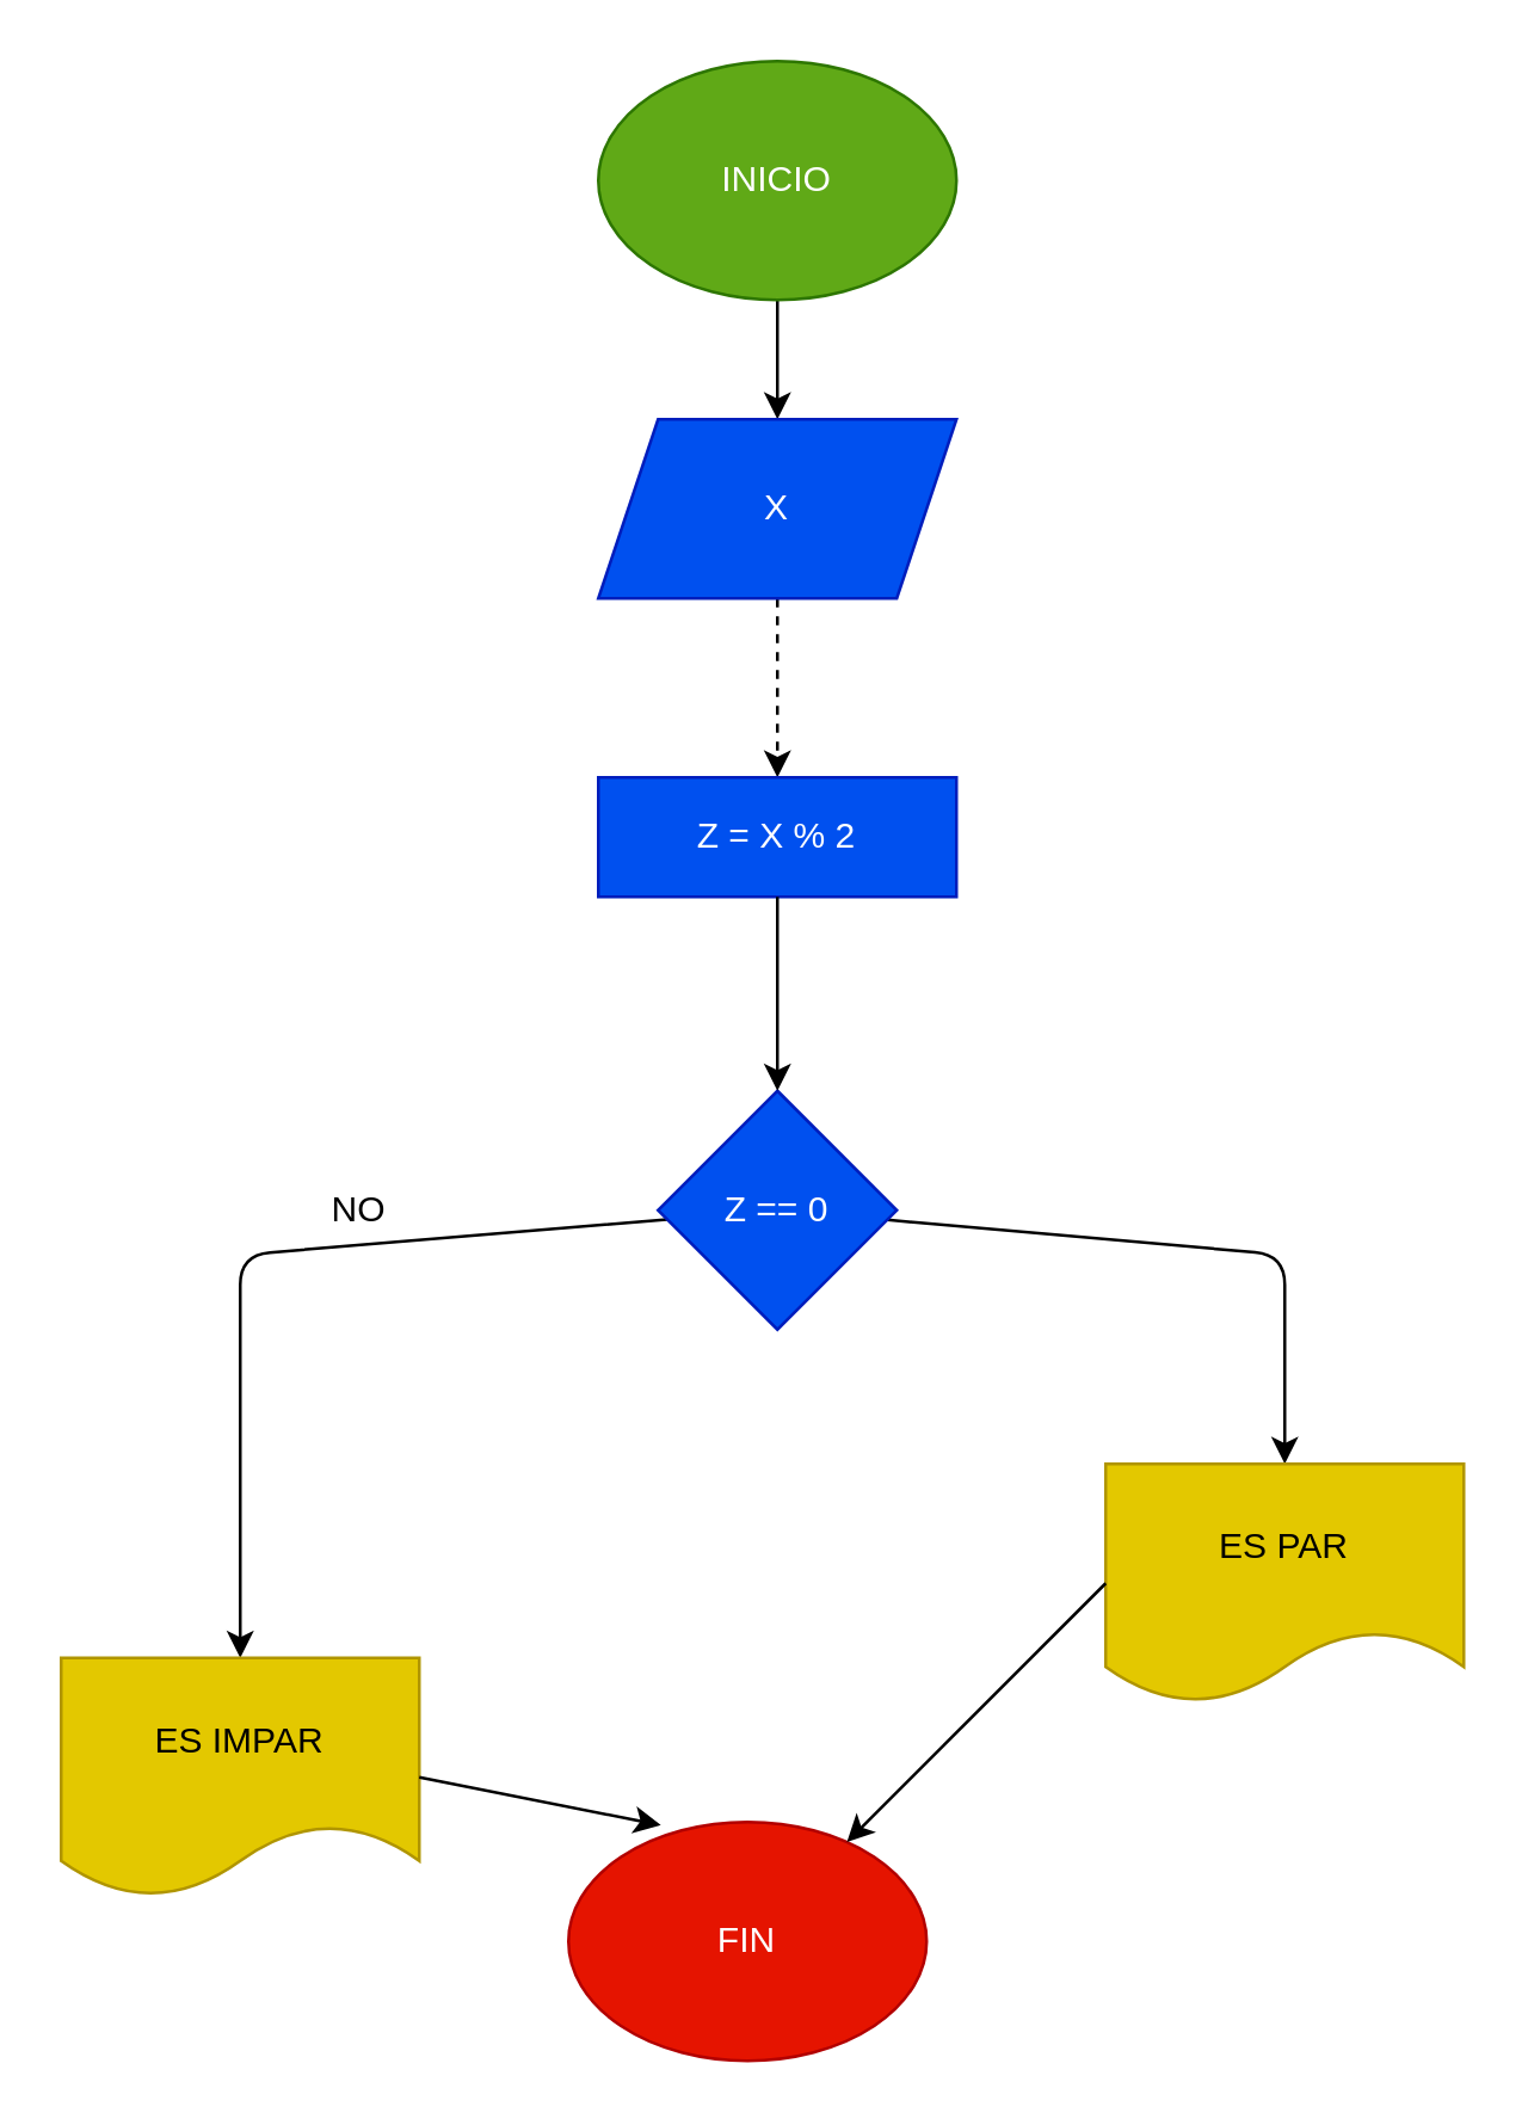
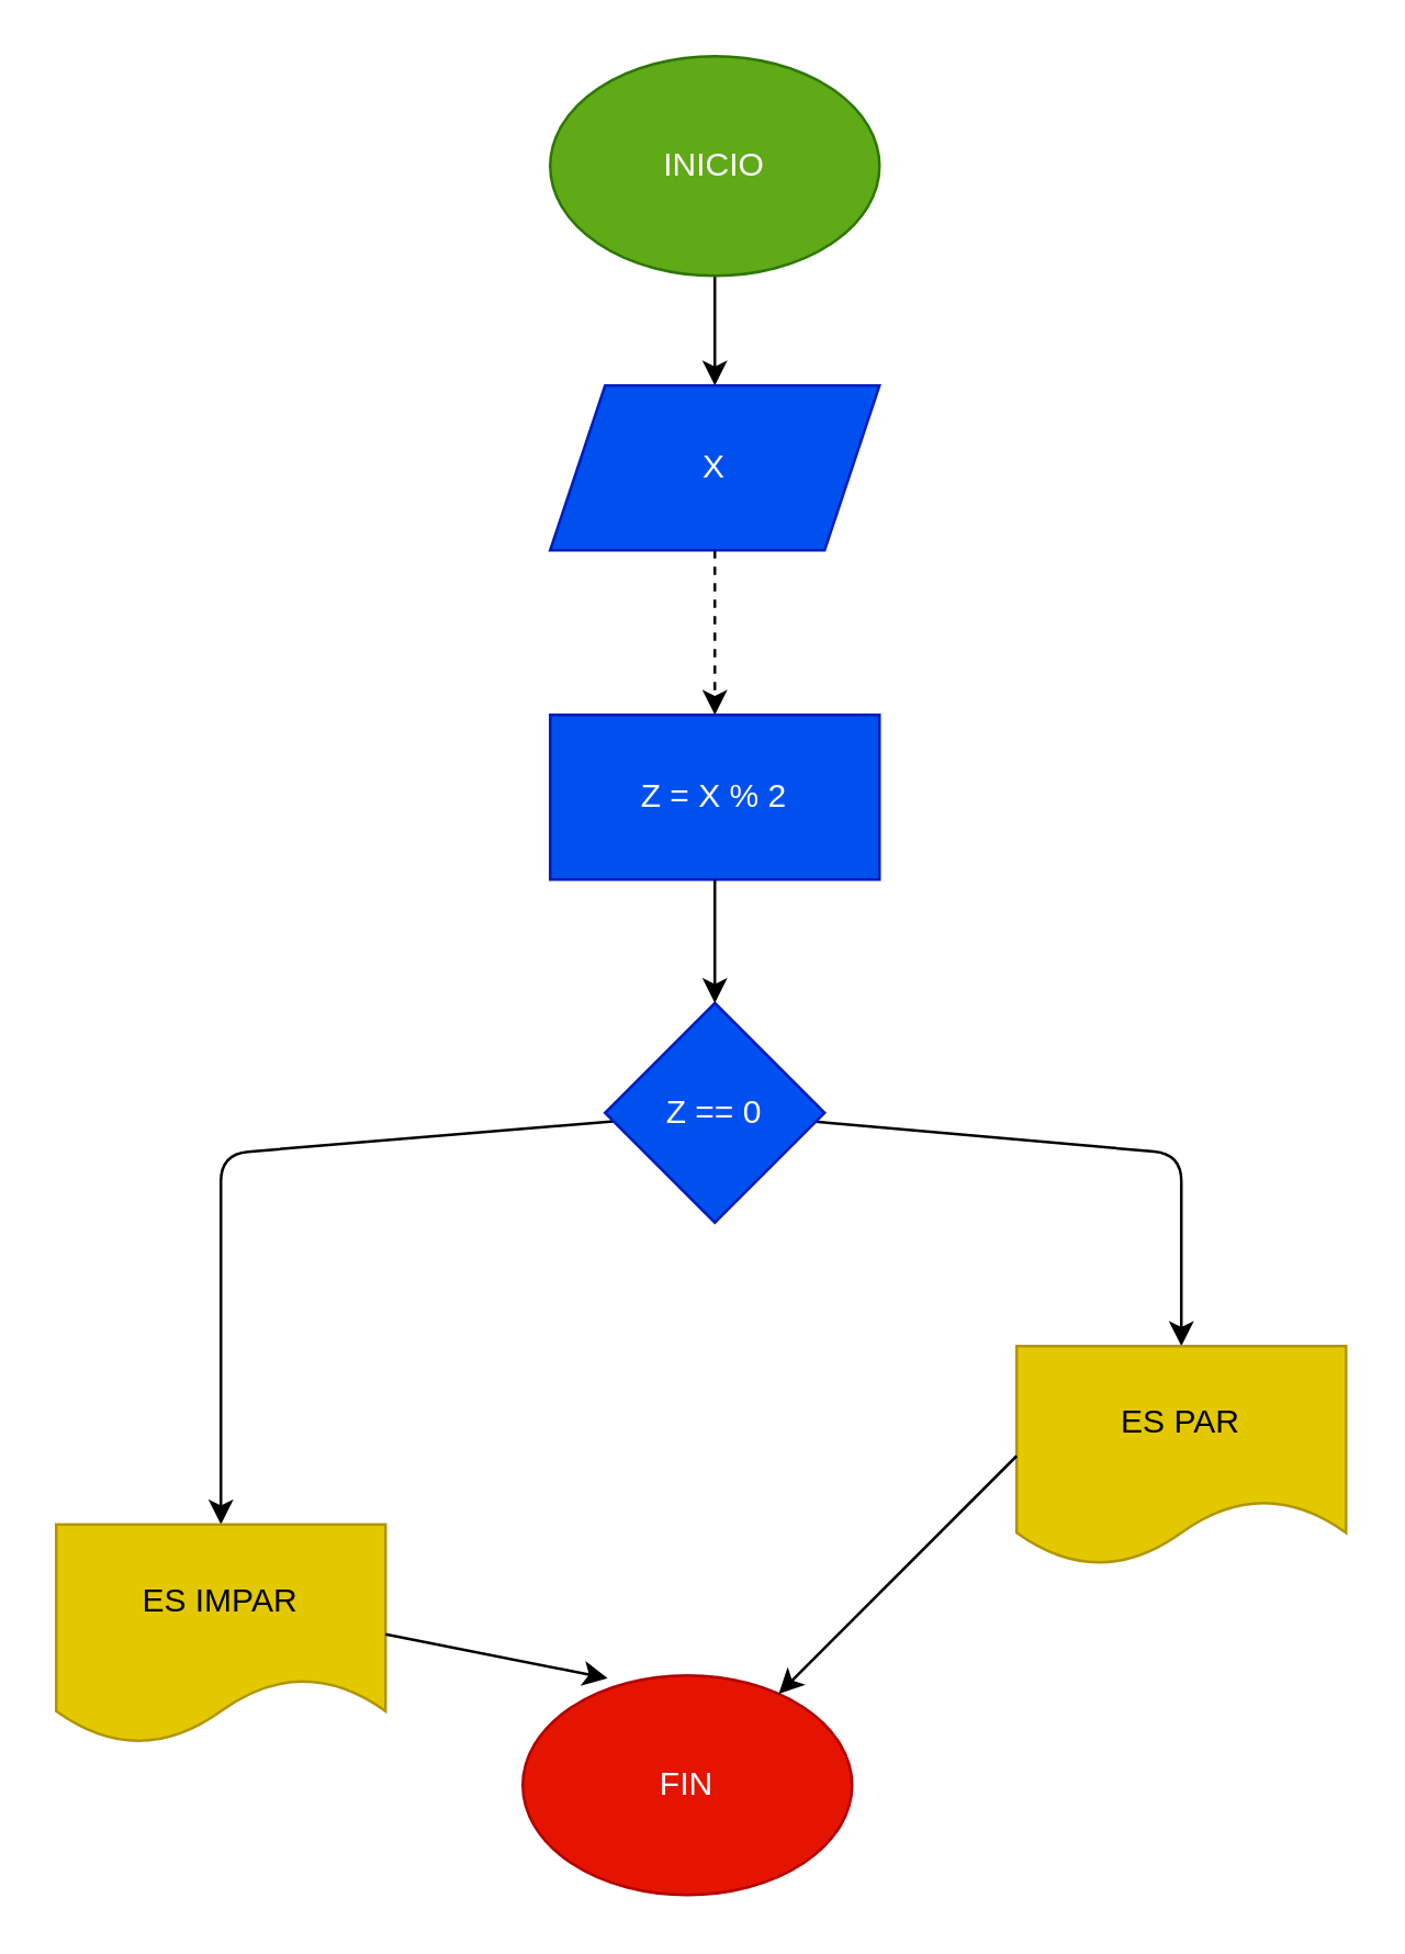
- <mxCell id="15" value="Z = X % 2" style="whiteSpace=wrap;html=1;fillColor=#0050ef;strokeColor=#001DBC;fontColor=#ffffff;" vertex="1" parent="1"><mxGeometry x="200" y="260" width="120" height="40" as="geometry" /></mxCell>
+ <mxCell id="15" value="Z = X % 2" style="whiteSpace=wrap;html=1;fillColor=#0050ef;strokeColor=#001DBC;fontColor=#ffffff;" vertex="1" parent="1"><mxGeometry x="200" y="260" width="120" height="60" as="geometry" /></mxCell>
- <mxCell id="9" value="NO" style="text;html=1;strokeColor=none;fillColor=none;align=center;verticalAlign=middle;whiteSpace=wrap;rounded=0;" parent="1" vertex="1"><mxGeometry x="90" y="390" width="60" height="30" as="geometry" /></mxCell>
